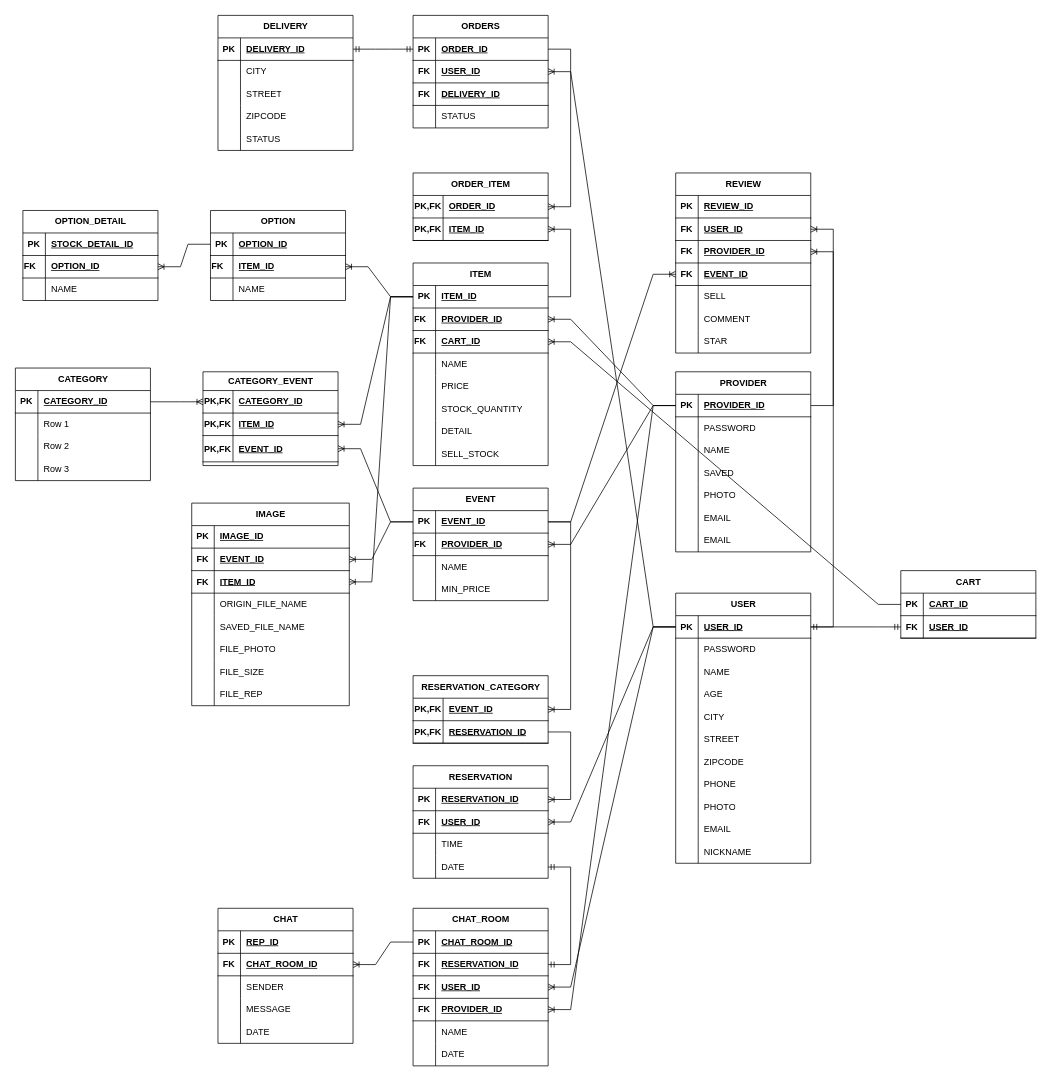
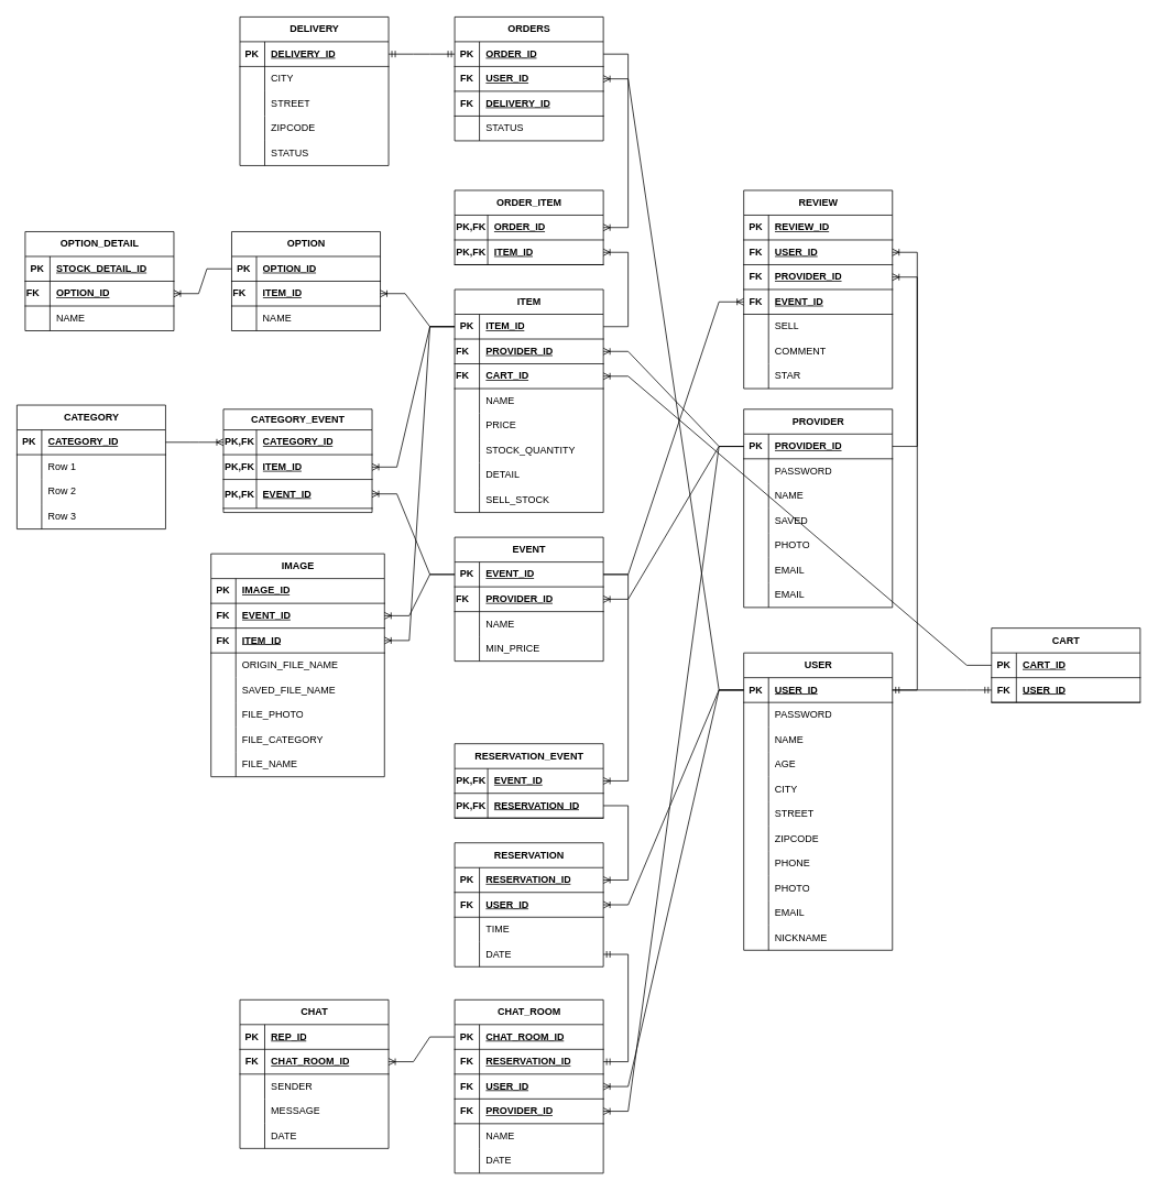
- <mxCell id="189" value="FILE_SIZE" style="shape=partialRectangle;connectable=0;fillColor=none;top=0;left=0;bottom=0;right=0;align=left;spacingLeft=6;overflow=hidden;whiteSpace=wrap;html=1;" vertex="1" parent="187"><mxGeometry x="30" width="180" height="30" as="geometry"><mxRectangle width="180" height="30" as="alternateBounds" /></mxGeometry></mxCell>
+ <mxCell id="189" value="FILE_CATEGORY" style="shape=partialRectangle;connectable=0;fillColor=none;top=0;left=0;bottom=0;right=0;align=left;spacingLeft=6;overflow=hidden;whiteSpace=wrap;html=1;" vertex="1" parent="187"><mxGeometry x="30" width="180" height="30" as="geometry"><mxRectangle width="180" height="30" as="alternateBounds" /></mxGeometry></mxCell>
- <mxCell id="96" value="RESERVATION_CATEGORY" style="shape=table;startSize=30;container=1;collapsible=1;childLayout=tableLayout;fixedRows=1;rowLines=0;fontStyle=1;align=center;resizeLast=1;html=1;" parent="1" vertex="1"><mxGeometry x="550" y="900" width="180" height="90" as="geometry" /></mxCell>
+ <mxCell id="96" value="RESERVATION_EVENT" style="shape=table;startSize=30;container=1;collapsible=1;childLayout=tableLayout;fixedRows=1;rowLines=0;fontStyle=1;align=center;resizeLast=1;html=1;" parent="1" vertex="1"><mxGeometry x="550" y="900" width="180" height="90" as="geometry" /></mxCell>
- <mxCell id="192" value="FILE_REP" style="shape=partialRectangle;connectable=0;fillColor=none;top=0;left=0;bottom=0;right=0;align=left;spacingLeft=6;overflow=hidden;whiteSpace=wrap;html=1;" vertex="1" parent="190"><mxGeometry x="30" width="180" height="30" as="geometry"><mxRectangle width="180" height="30" as="alternateBounds" /></mxGeometry></mxCell>
+ <mxCell id="192" value="FILE_NAME" style="shape=partialRectangle;connectable=0;fillColor=none;top=0;left=0;bottom=0;right=0;align=left;spacingLeft=6;overflow=hidden;whiteSpace=wrap;html=1;" vertex="1" parent="190"><mxGeometry x="30" width="180" height="30" as="geometry"><mxRectangle width="180" height="30" as="alternateBounds" /></mxGeometry></mxCell>
